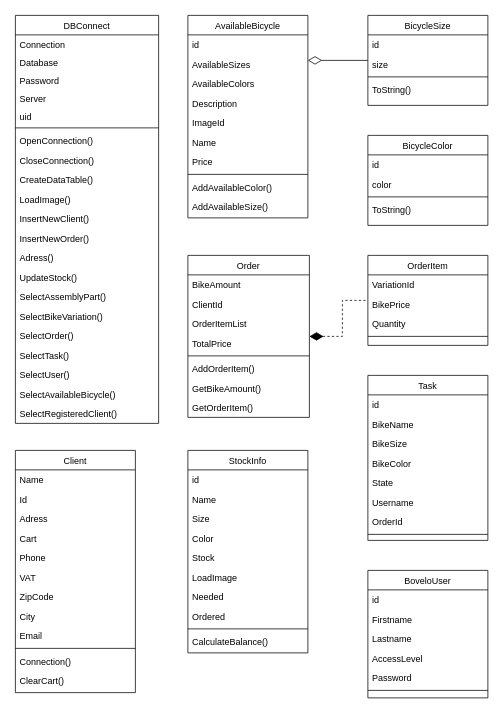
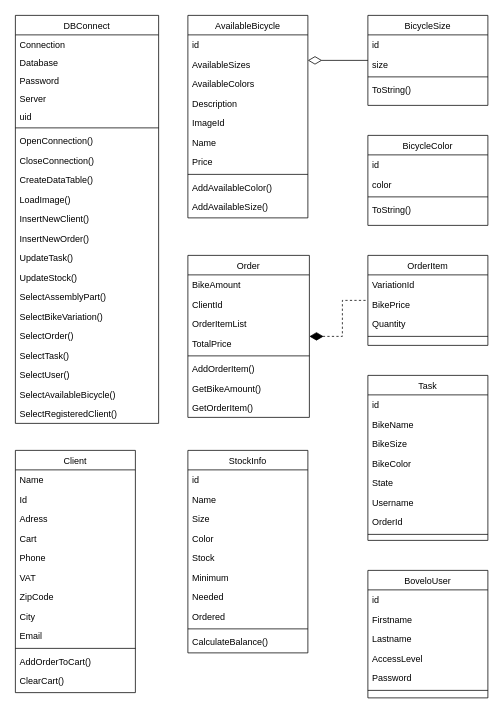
- <mxCell id="81" value="Adress()" style="text;align=left;verticalAlign=top;spacingLeft=4;spacingRight=4;overflow=hidden;rotatable=0;points=[[0,0.5],[1,0.5]];portConstraint=eastwest;" parent="68" vertex="1"><mxGeometry y="310" width="191" height="26" as="geometry" /></mxCell>
+ <mxCell id="81" value="UpdateTask()" style="text;align=left;verticalAlign=top;spacingLeft=4;spacingRight=4;overflow=hidden;rotatable=0;points=[[0,0.5],[1,0.5]];portConstraint=eastwest;" parent="68" vertex="1"><mxGeometry y="310" width="191" height="26" as="geometry" /></mxCell>
- <mxCell id="63" value="LoadImage" style="text;align=left;verticalAlign=top;spacingLeft=4;spacingRight=4;overflow=hidden;rotatable=0;points=[[0,0.5],[1,0.5]];portConstraint=eastwest;rounded=0;shadow=0;html=0;" parent="57" vertex="1"><mxGeometry y="156" width="160" height="26" as="geometry" /></mxCell>
+ <mxCell id="63" value="Minimum" style="text;align=left;verticalAlign=top;spacingLeft=4;spacingRight=4;overflow=hidden;rotatable=0;points=[[0,0.5],[1,0.5]];portConstraint=eastwest;rounded=0;shadow=0;html=0;" parent="57" vertex="1"><mxGeometry y="156" width="160" height="26" as="geometry" /></mxCell>
- <mxCell id="24" value="Connection()" style="text;align=left;verticalAlign=top;spacingLeft=4;spacingRight=4;overflow=hidden;rotatable=0;points=[[0,0.5],[1,0.5]];portConstraint=eastwest;" parent="13" vertex="1"><mxGeometry y="268" width="160" height="26" as="geometry" /></mxCell>
+ <mxCell id="24" value="AddOrderToCart()" style="text;align=left;verticalAlign=top;spacingLeft=4;spacingRight=4;overflow=hidden;rotatable=0;points=[[0,0.5],[1,0.5]];portConstraint=eastwest;" parent="13" vertex="1"><mxGeometry y="268" width="160" height="26" as="geometry" /></mxCell>
